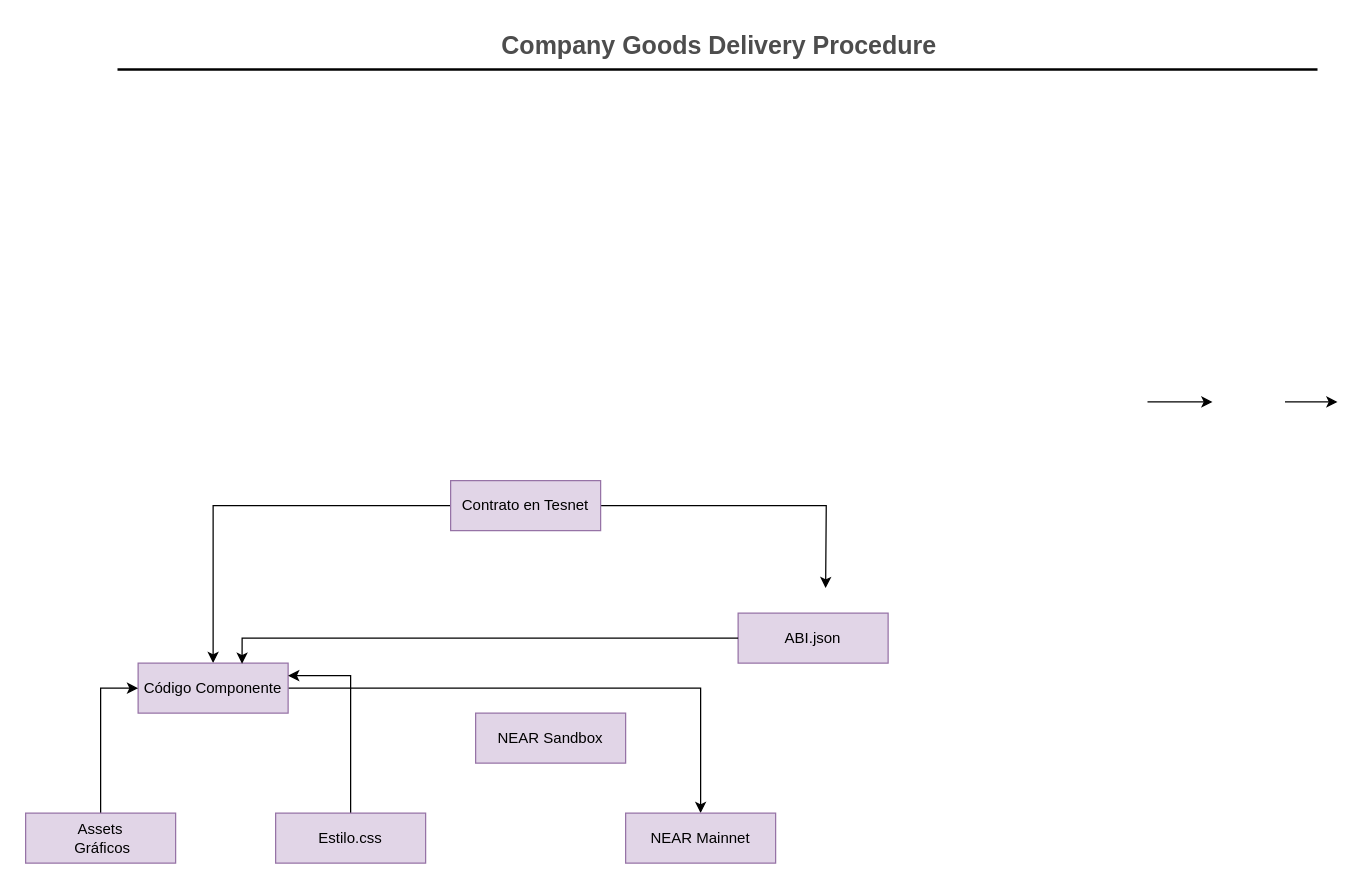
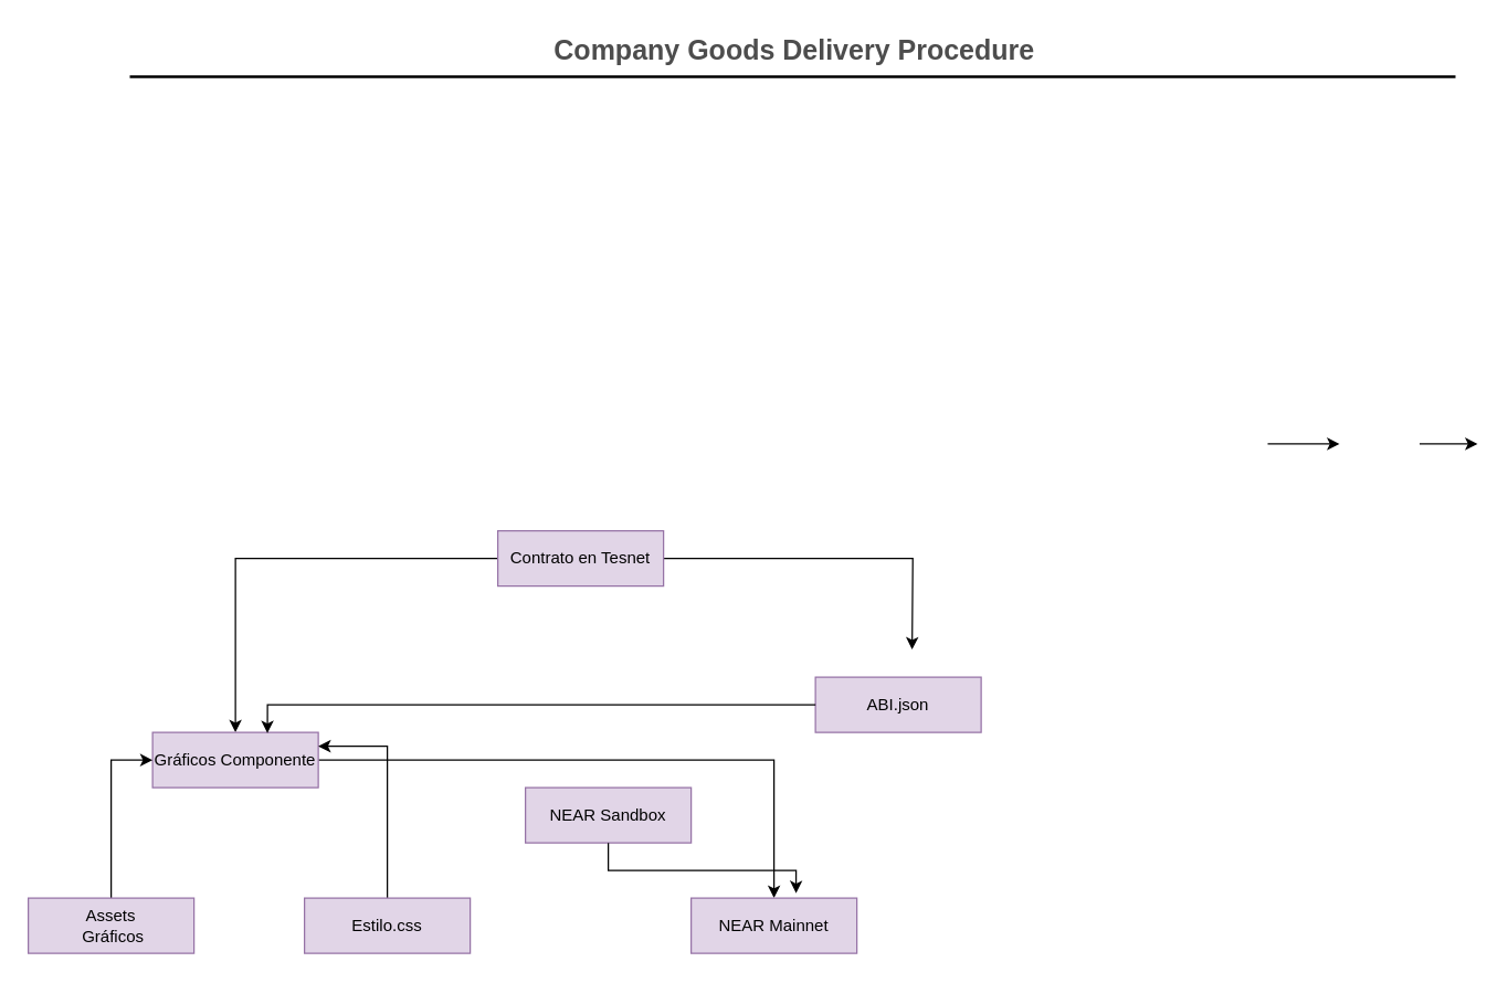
- <mxCell id="10" value="Código Componente" style="whiteSpace=wrap;html=1;fillColor=#e1d5e7;strokeColor=#9673a6;" vertex="1" parent="1"><mxGeometry x="110" y="530" width="120" height="40" as="geometry" /></mxCell>
+ <mxCell id="10" value="Gráficos Componente" style="whiteSpace=wrap;html=1;fillColor=#e1d5e7;strokeColor=#9673a6;" vertex="1" parent="1"><mxGeometry x="110" y="530" width="120" height="40" as="geometry" /></mxCell>
+ <mxCell id="19" style="edgeStyle=orthogonalEdgeStyle;rounded=0;orthogonalLoop=1;jettySize=auto;html=1;entryX=0.633;entryY=-0.089;entryDx=0;entryDy=0;entryPerimeter=0;" edge="1" parent="1" source="17" target="18"><mxGeometry relative="1" as="geometry" /></mxCell>
